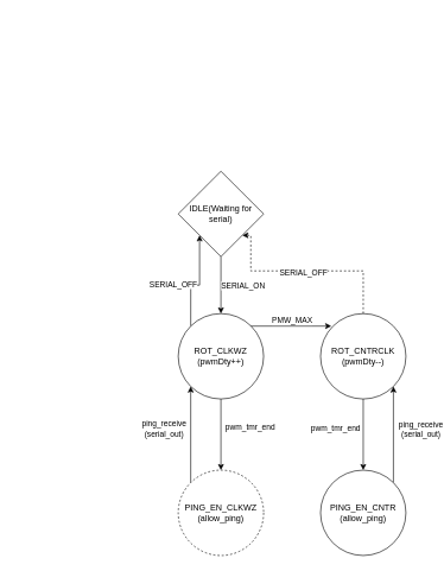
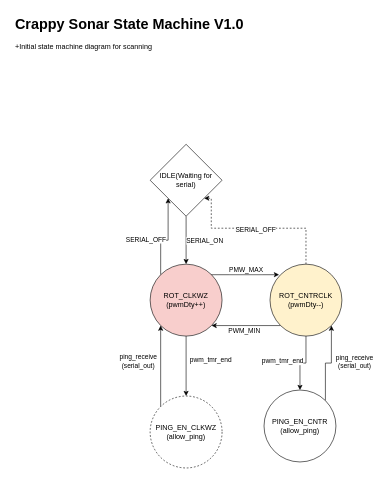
+ <mxCell id="19" value="&lt;h1&gt;Crappy Sonar State Machine V1.0&lt;/h1&gt;&lt;p&gt;+Initial state machine diagram for scanning&lt;/p&gt;" style="text;html=1;strokeColor=none;fillColor=none;spacing=5;spacingTop=-20;whiteSpace=wrap;overflow=hidden;rounded=0;" vertex="1" parent="1"><mxGeometry x="20" y="20" width="490" height="190" as="geometry" /></mxCell>
- <mxCell id="8" value="ROT_CLKWZ&lt;br&gt;(pwmDty++)" style="ellipse;whiteSpace=wrap;html=1;" vertex="1" parent="1"><mxGeometry x="250" y="440" width="120" height="120" as="geometry" /></mxCell>
+ <mxCell id="8" value="ROT_CLKWZ&lt;br&gt;(pwmDty++)" style="ellipse;whiteSpace=wrap;html=1;fillColor=#f8cecc;" vertex="1" parent="1"><mxGeometry x="250" y="440" width="120" height="120" as="geometry" /></mxCell>
- <mxCell id="15" value="ROT_CNTRCLK&lt;br&gt;(pwmDty--)" style="ellipse;whiteSpace=wrap;html=1;" vertex="1" parent="1"><mxGeometry x="450" y="440" width="120" height="120" as="geometry" /></mxCell>
+ <mxCell id="15" value="ROT_CNTRCLK&lt;br&gt;(pwmDty--)" style="ellipse;whiteSpace=wrap;html=1;fillColor=#fff2cc;" vertex="1" parent="1"><mxGeometry x="450" y="440" width="120" height="120" as="geometry" /></mxCell>
+ <mxCell id="9" style="edgeStyle=orthogonalEdgeStyle;rounded=0;orthogonalLoop=1;jettySize=auto;html=1;exitX=0;exitY=1;exitDx=0;exitDy=0;entryX=1;entryY=1;entryDx=0;entryDy=0;" edge="1" parent="1" source="15" target="8"><mxGeometry relative="1" as="geometry" /></mxCell>
+ <mxCell id="10" value="PWM_MIN" style="edgeLabel;html=1;align=center;verticalAlign=middle;resizable=0;points=[];" vertex="1" connectable="0" parent="9"><mxGeometry x="0.052" y="2" relative="1" as="geometry"><mxPoint y="6" as="offset" /></mxGeometry></mxCell>
- <mxCell id="25" value="PING_EN_CNTR&lt;br&gt;(allow_ping)" style="ellipse;whiteSpace=wrap;html=1;" vertex="1" parent="1"><mxGeometry x="450" y="660" width="120" height="120" as="geometry" /></mxCell>
+ <mxCell id="25" value="PING_EN_CNTR&lt;br&gt;(allow_ping)" style="ellipse;whiteSpace=wrap;html=1;" vertex="1" parent="1"><mxGeometry x="440" y="650" width="120" height="120" as="geometry" /></mxCell>
